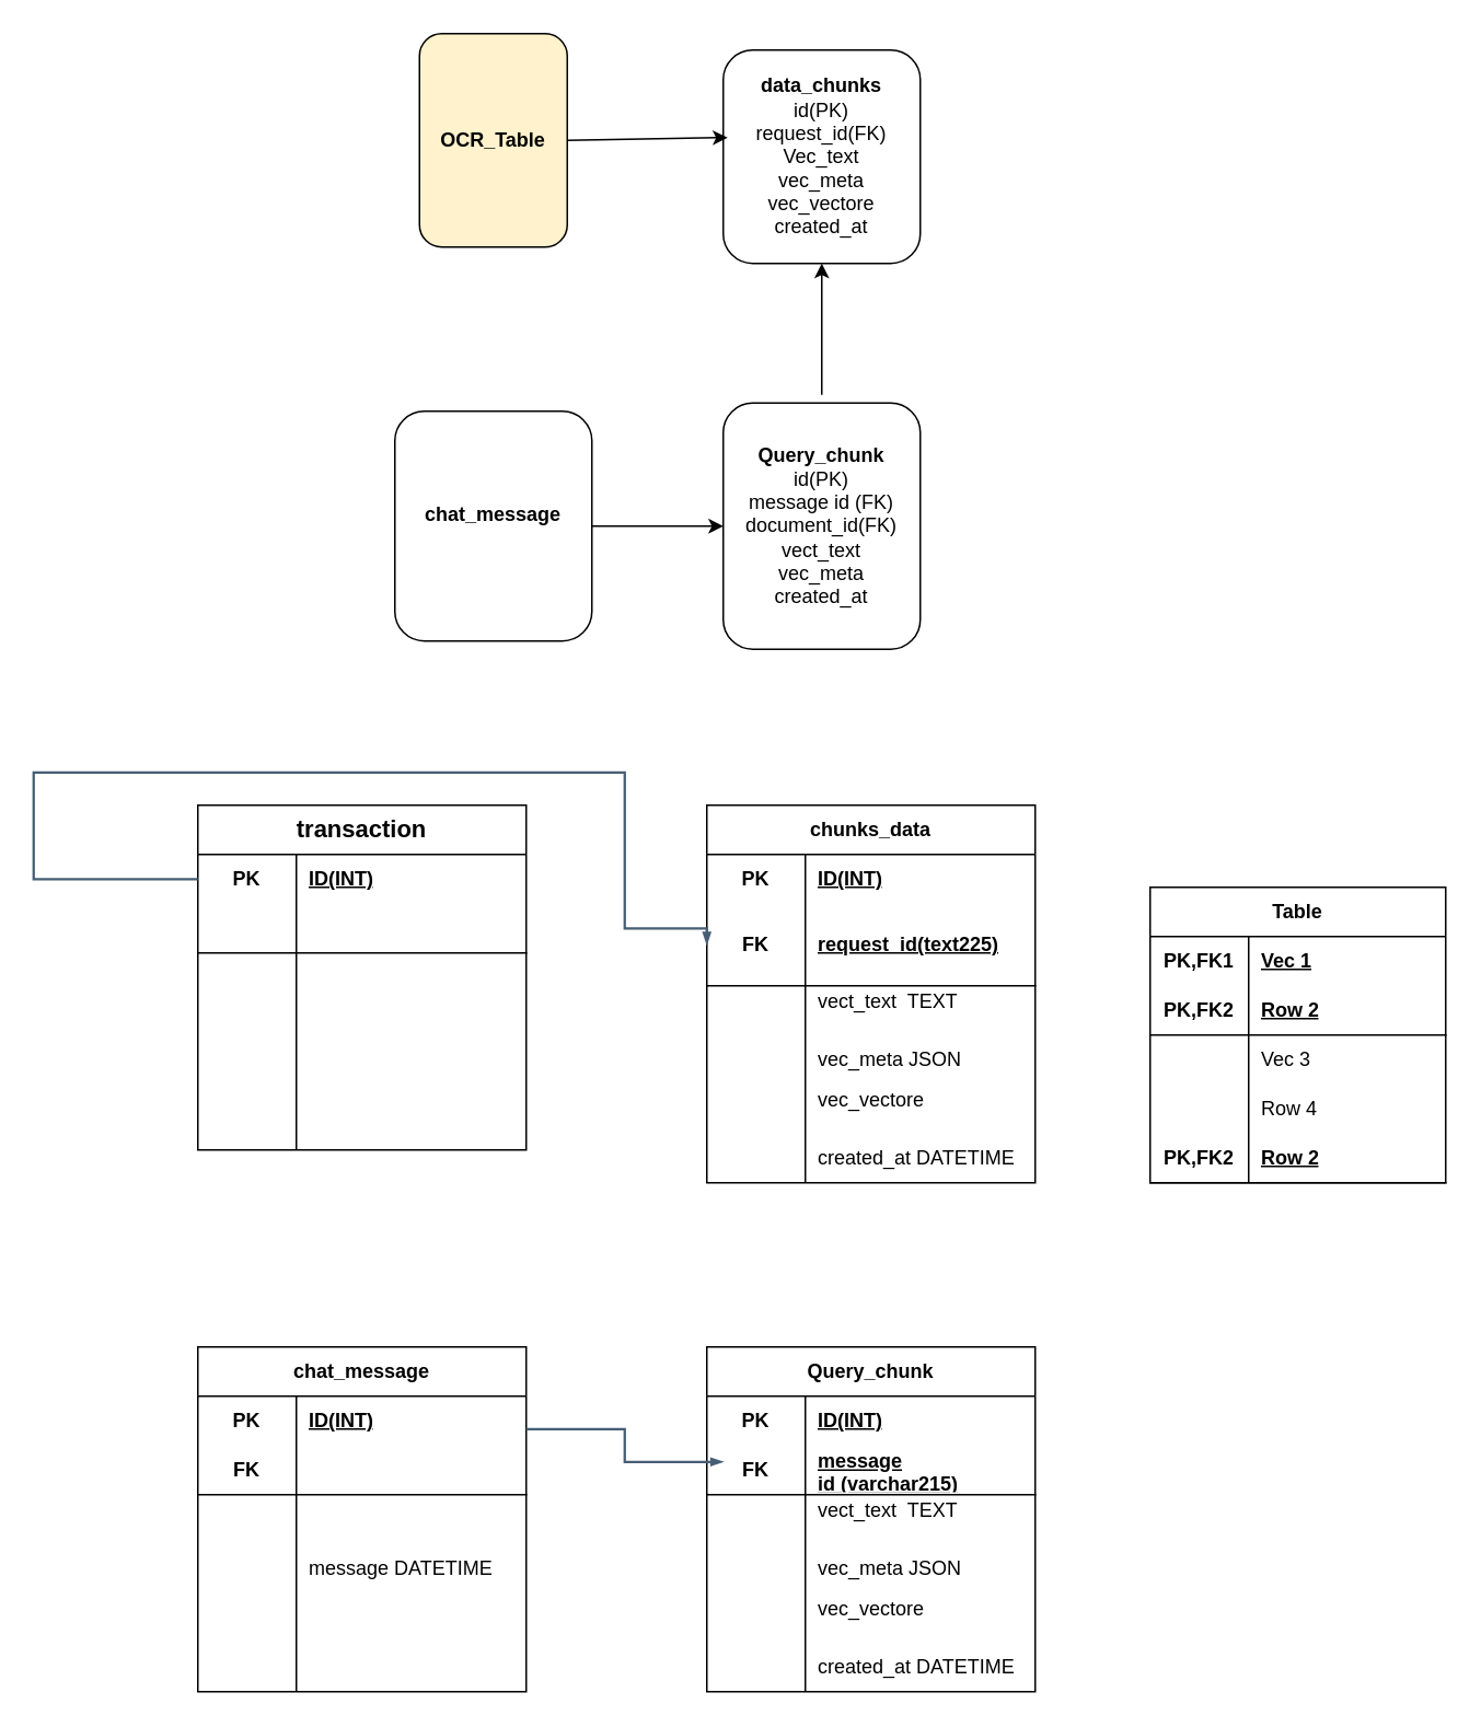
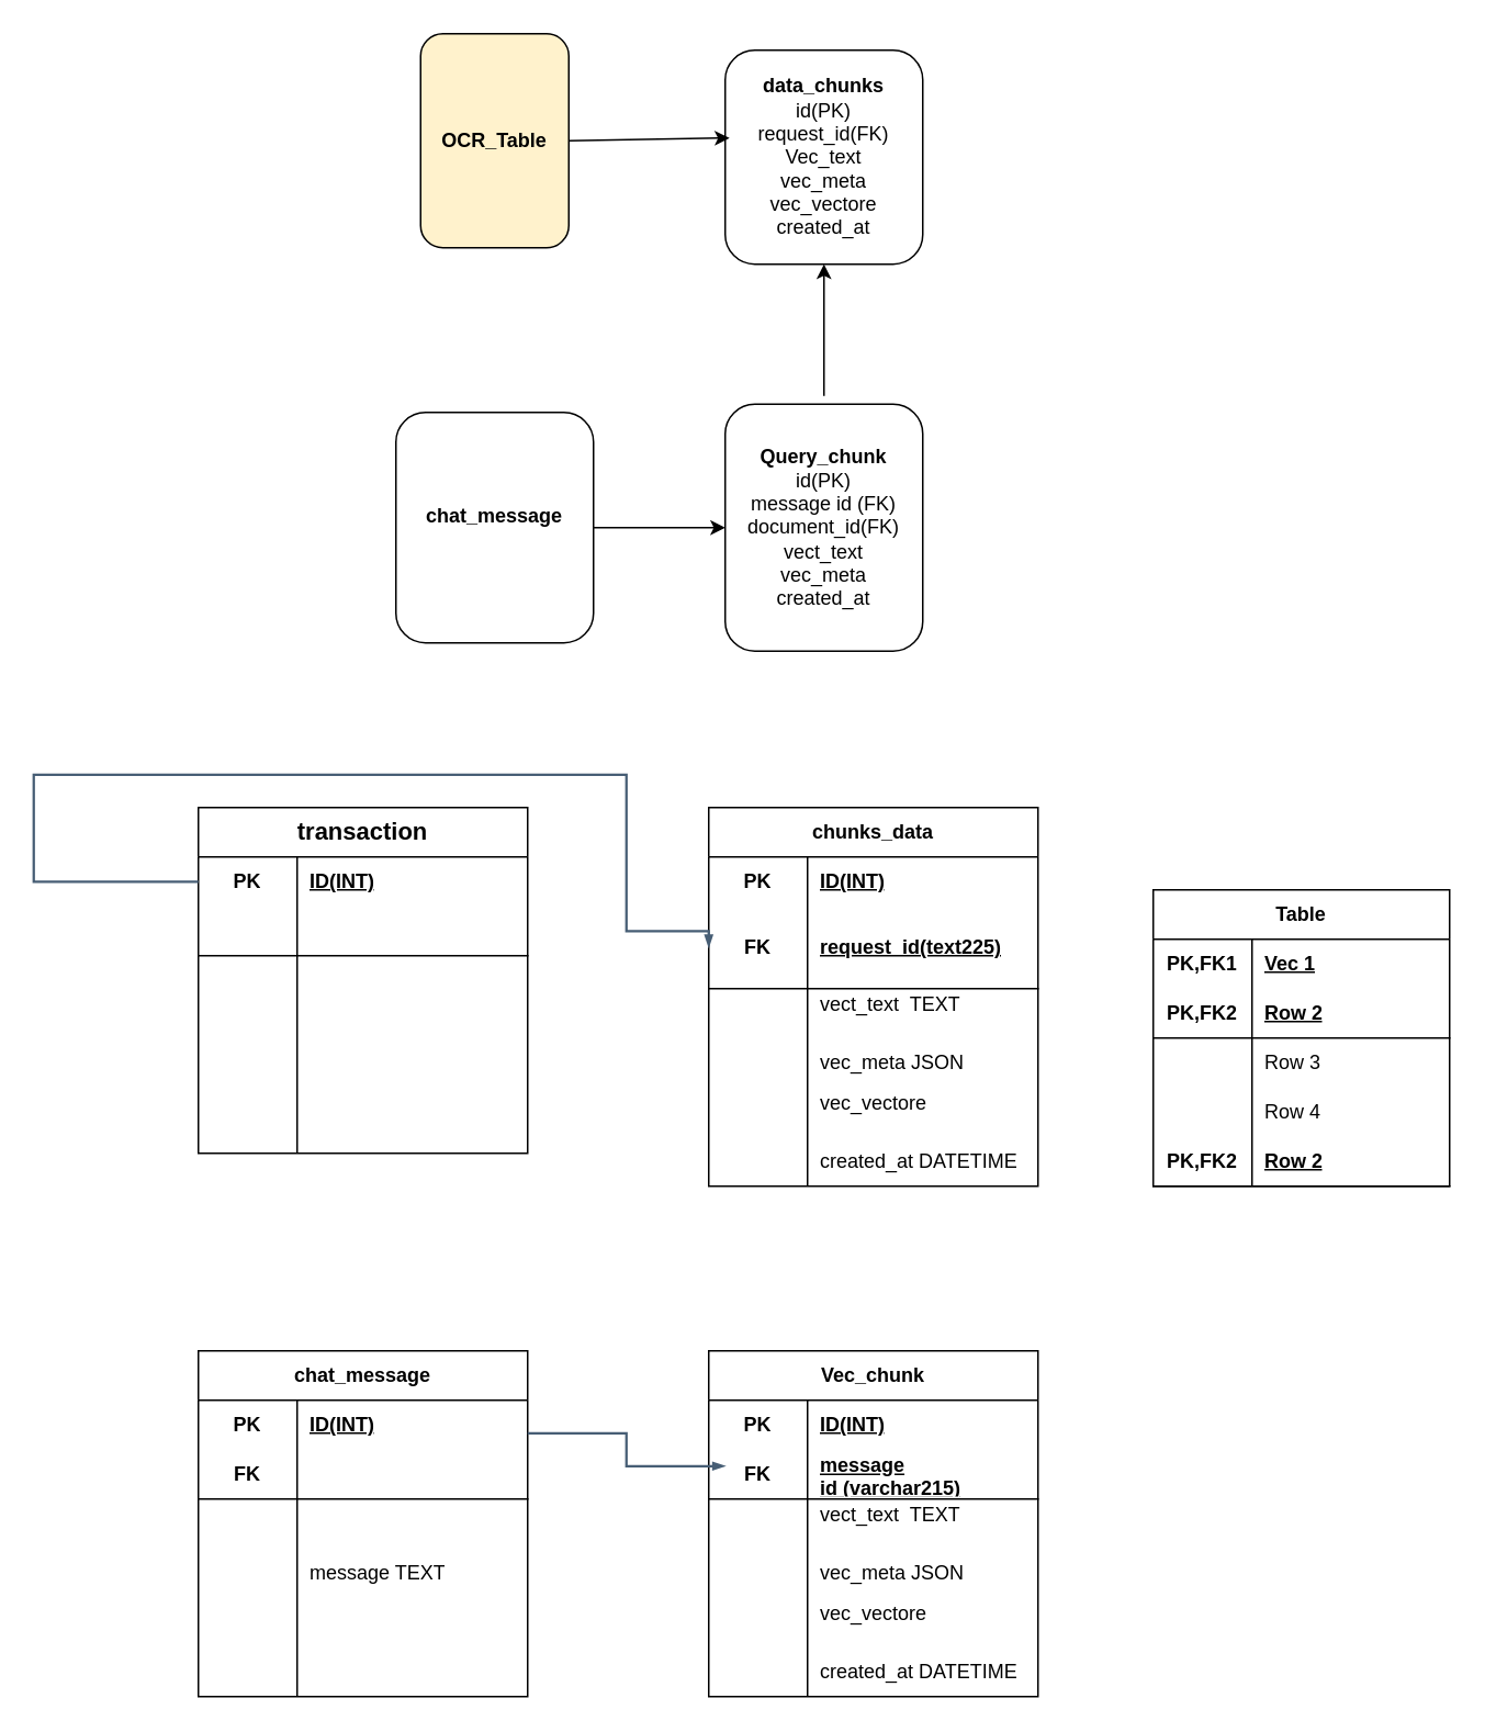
- <mxCell id="96" value="Vec 3" style="shape=partialRectangle;connectable=0;fillColor=none;top=0;left=0;bottom=0;right=0;align=left;spacingLeft=6;overflow=hidden;html=1;whiteSpace=wrap;container=1;" vertex="1" parent="94"><mxGeometry x="60" width="120" height="30" as="geometry"><mxRectangle width="120" height="30" as="alternateBounds" /></mxGeometry></mxCell>
+ <mxCell id="96" value="Row 3" style="shape=partialRectangle;connectable=0;fillColor=none;top=0;left=0;bottom=0;right=0;align=left;spacingLeft=6;overflow=hidden;html=1;whiteSpace=wrap;container=1;" vertex="1" parent="94"><mxGeometry x="60" width="120" height="30" as="geometry"><mxRectangle width="120" height="30" as="alternateBounds" /></mxGeometry></mxCell>
- <mxCell id="28" value="&lt;b&gt;Query_chunk&lt;/b&gt;" style="shape=table;startSize=30;container=1;collapsible=1;childLayout=tableLayout;fixedRows=1;rowLines=0;fontStyle=1;align=center;resizeLast=1;html=1;whiteSpace=wrap;" vertex="1" parent="1"><mxGeometry x="430" y="820" width="200" height="210.0" as="geometry" /></mxCell>
+ <mxCell id="28" value="&lt;b&gt;Vec_chunk&lt;/b&gt;" style="shape=table;startSize=30;container=1;collapsible=1;childLayout=tableLayout;fixedRows=1;rowLines=0;fontStyle=1;align=center;resizeLast=1;html=1;whiteSpace=wrap;" vertex="1" parent="1"><mxGeometry x="430" y="820" width="200" height="210.0" as="geometry" /></mxCell>
- <mxCell id="78" value="message DATETIME" style="shape=partialRectangle;connectable=0;fillColor=none;top=0;left=0;bottom=0;right=0;align=left;spacingLeft=6;overflow=hidden;html=1;whiteSpace=wrap;" vertex="1" parent="76"><mxGeometry x="60" width="140" height="30" as="geometry"><mxRectangle width="140" height="30" as="alternateBounds" /></mxGeometry></mxCell>
+ <mxCell id="78" value="message TEXT" style="shape=partialRectangle;connectable=0;fillColor=none;top=0;left=0;bottom=0;right=0;align=left;spacingLeft=6;overflow=hidden;html=1;whiteSpace=wrap;" vertex="1" parent="76"><mxGeometry x="60" width="140" height="30" as="geometry"><mxRectangle width="140" height="30" as="alternateBounds" /></mxGeometry></mxCell>
